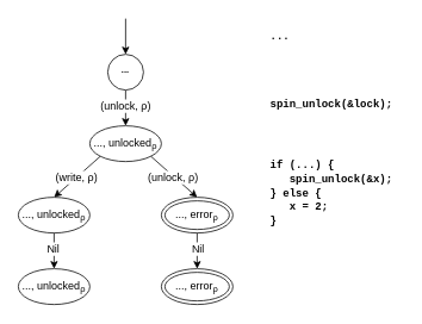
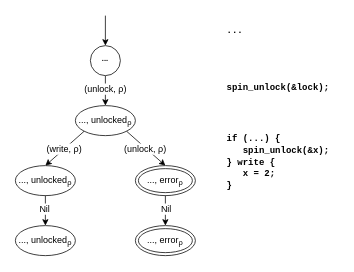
- <mxCell id="22" value="&lt;font face=&quot;Courier New&quot;&gt;if (...) { &lt;br&gt;&amp;nbsp; &amp;nbsp;spin_unlock(&amp;amp;x);&lt;/font&gt;&lt;font face=&quot;Courier New&quot;&gt;&lt;br&gt;} else { &lt;br&gt;&amp;nbsp; &amp;nbsp;x = 2;&lt;/font&gt;&lt;font face=&quot;Courier New&quot;&gt;&lt;br&gt;}&lt;/font&gt;" style="text;html=1;align=left;verticalAlign=middle;resizable=0;points=[];autosize=1;fontStyle=1" parent="20" vertex="1"><mxGeometry y="145" width="150" height="80" as="geometry" /></mxCell>
+ <mxCell id="22" value="&lt;font face=&quot;Courier New&quot;&gt;if (...) { &lt;br&gt;&amp;nbsp; &amp;nbsp;spin_unlock(&amp;amp;x);&lt;/font&gt;&lt;font face=&quot;Courier New&quot;&gt;&lt;br&gt;} write { &lt;br&gt;&amp;nbsp; &amp;nbsp;x = 2;&lt;/font&gt;&lt;font face=&quot;Courier New&quot;&gt;&lt;br&gt;}&lt;/font&gt;" style="text;html=1;align=left;verticalAlign=middle;resizable=0;points=[];autosize=1;fontStyle=1" parent="20" vertex="1"><mxGeometry y="145" width="150" height="80" as="geometry" /></mxCell>
